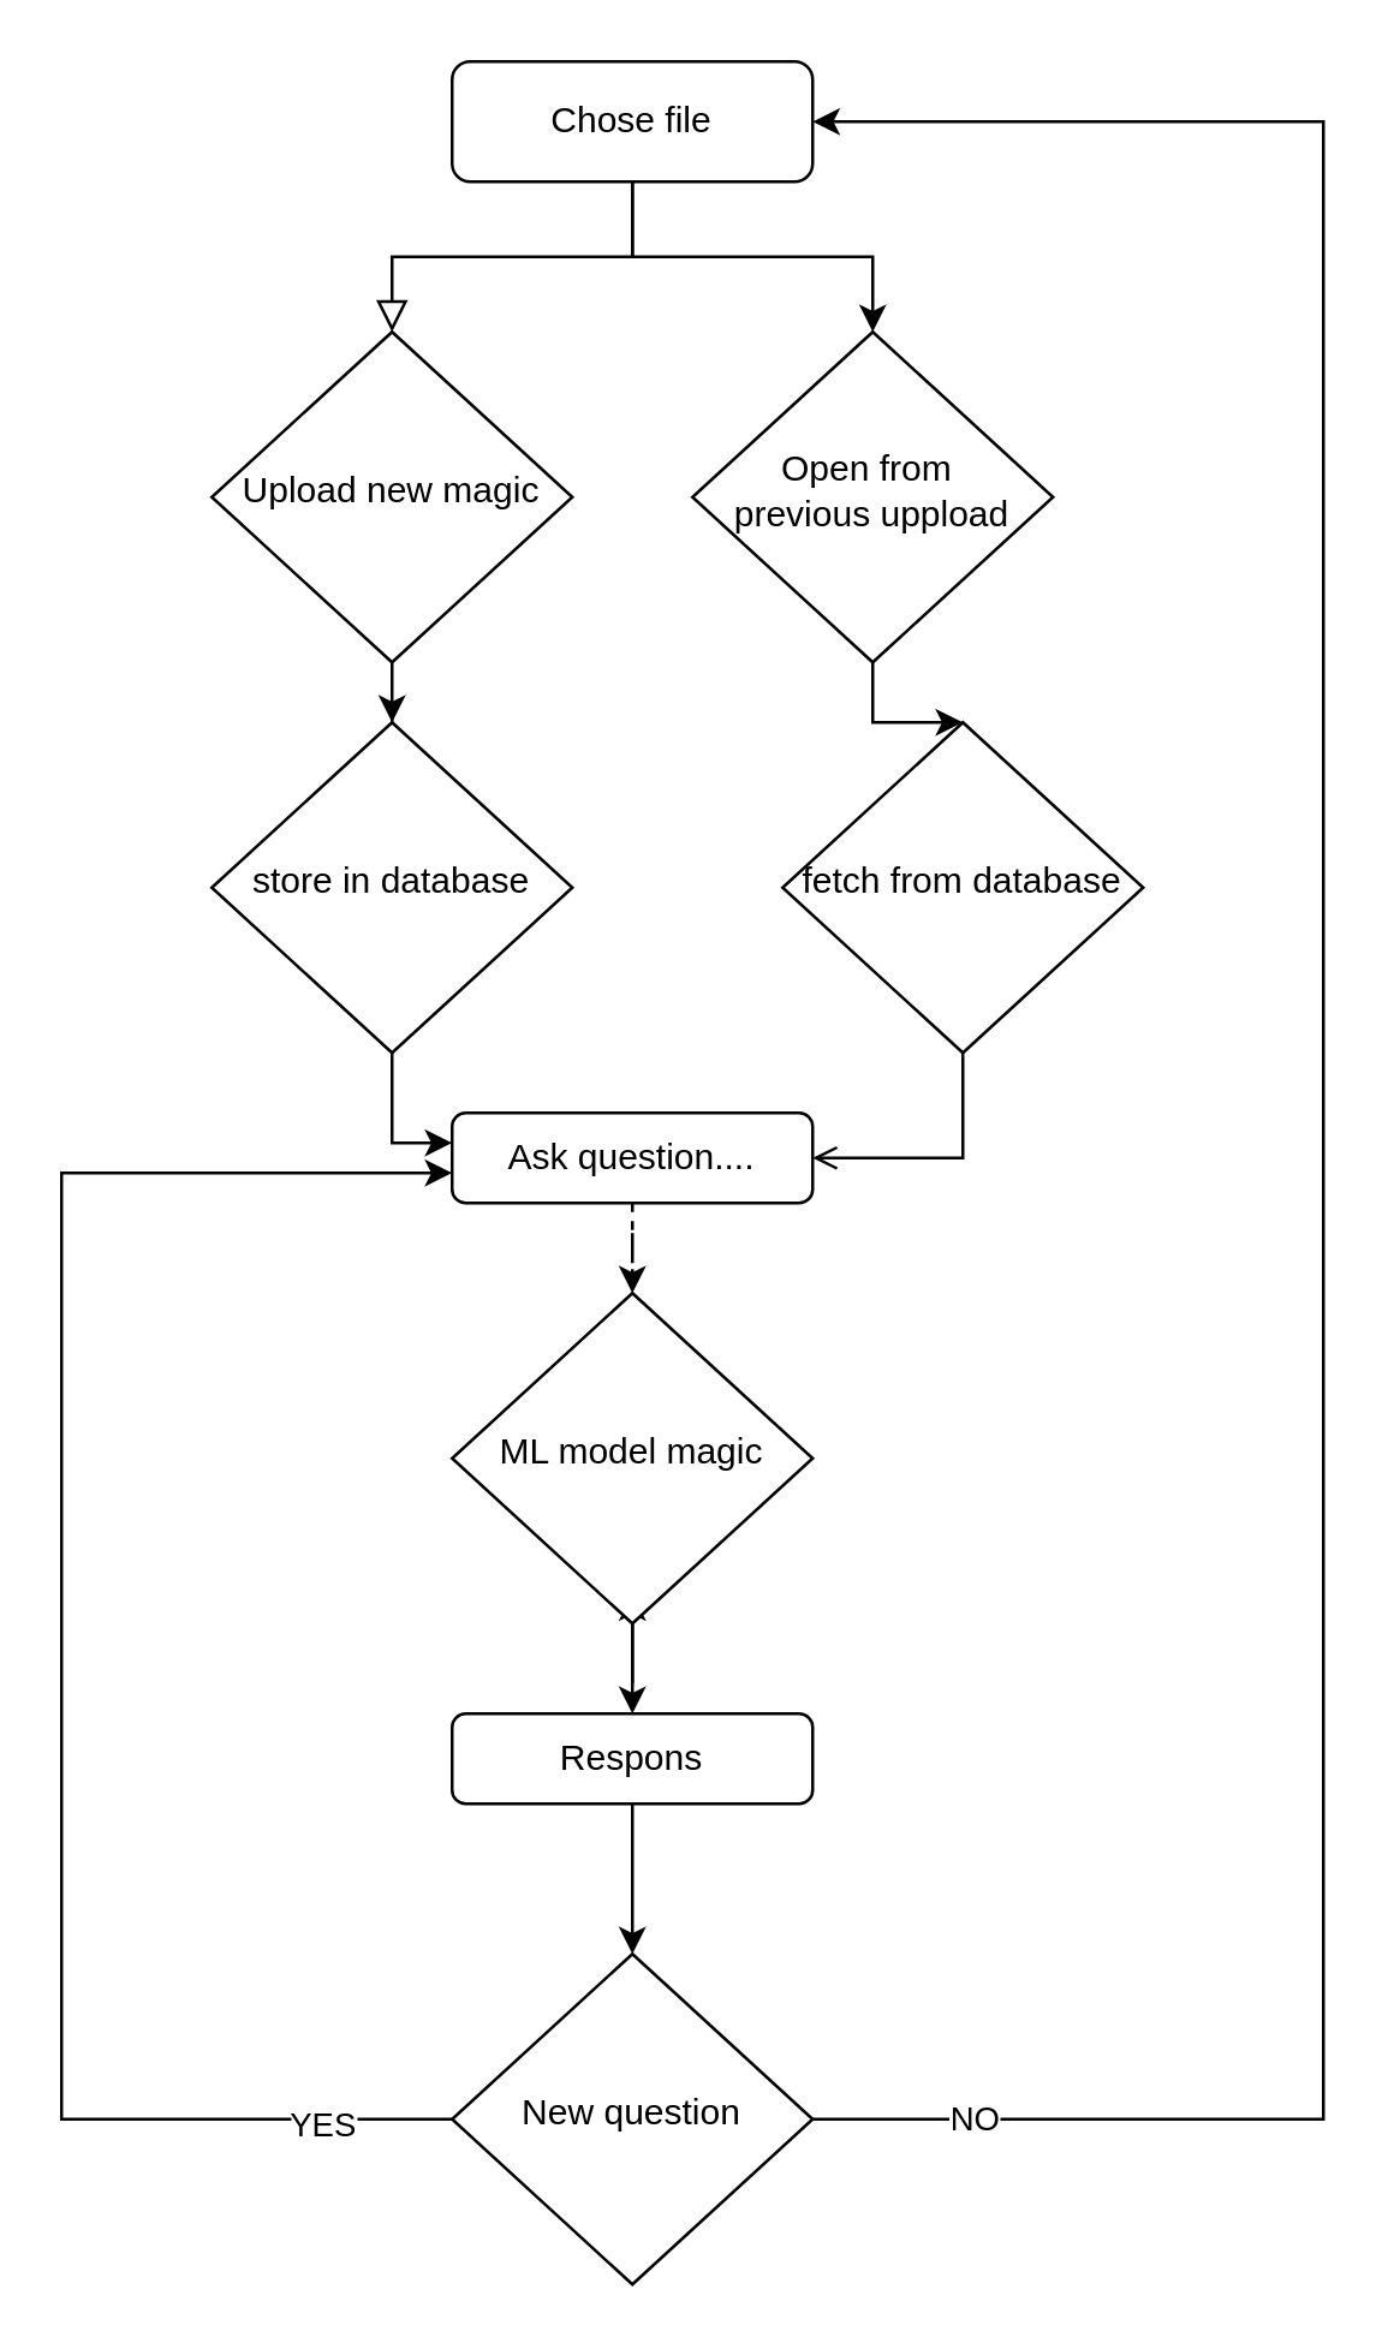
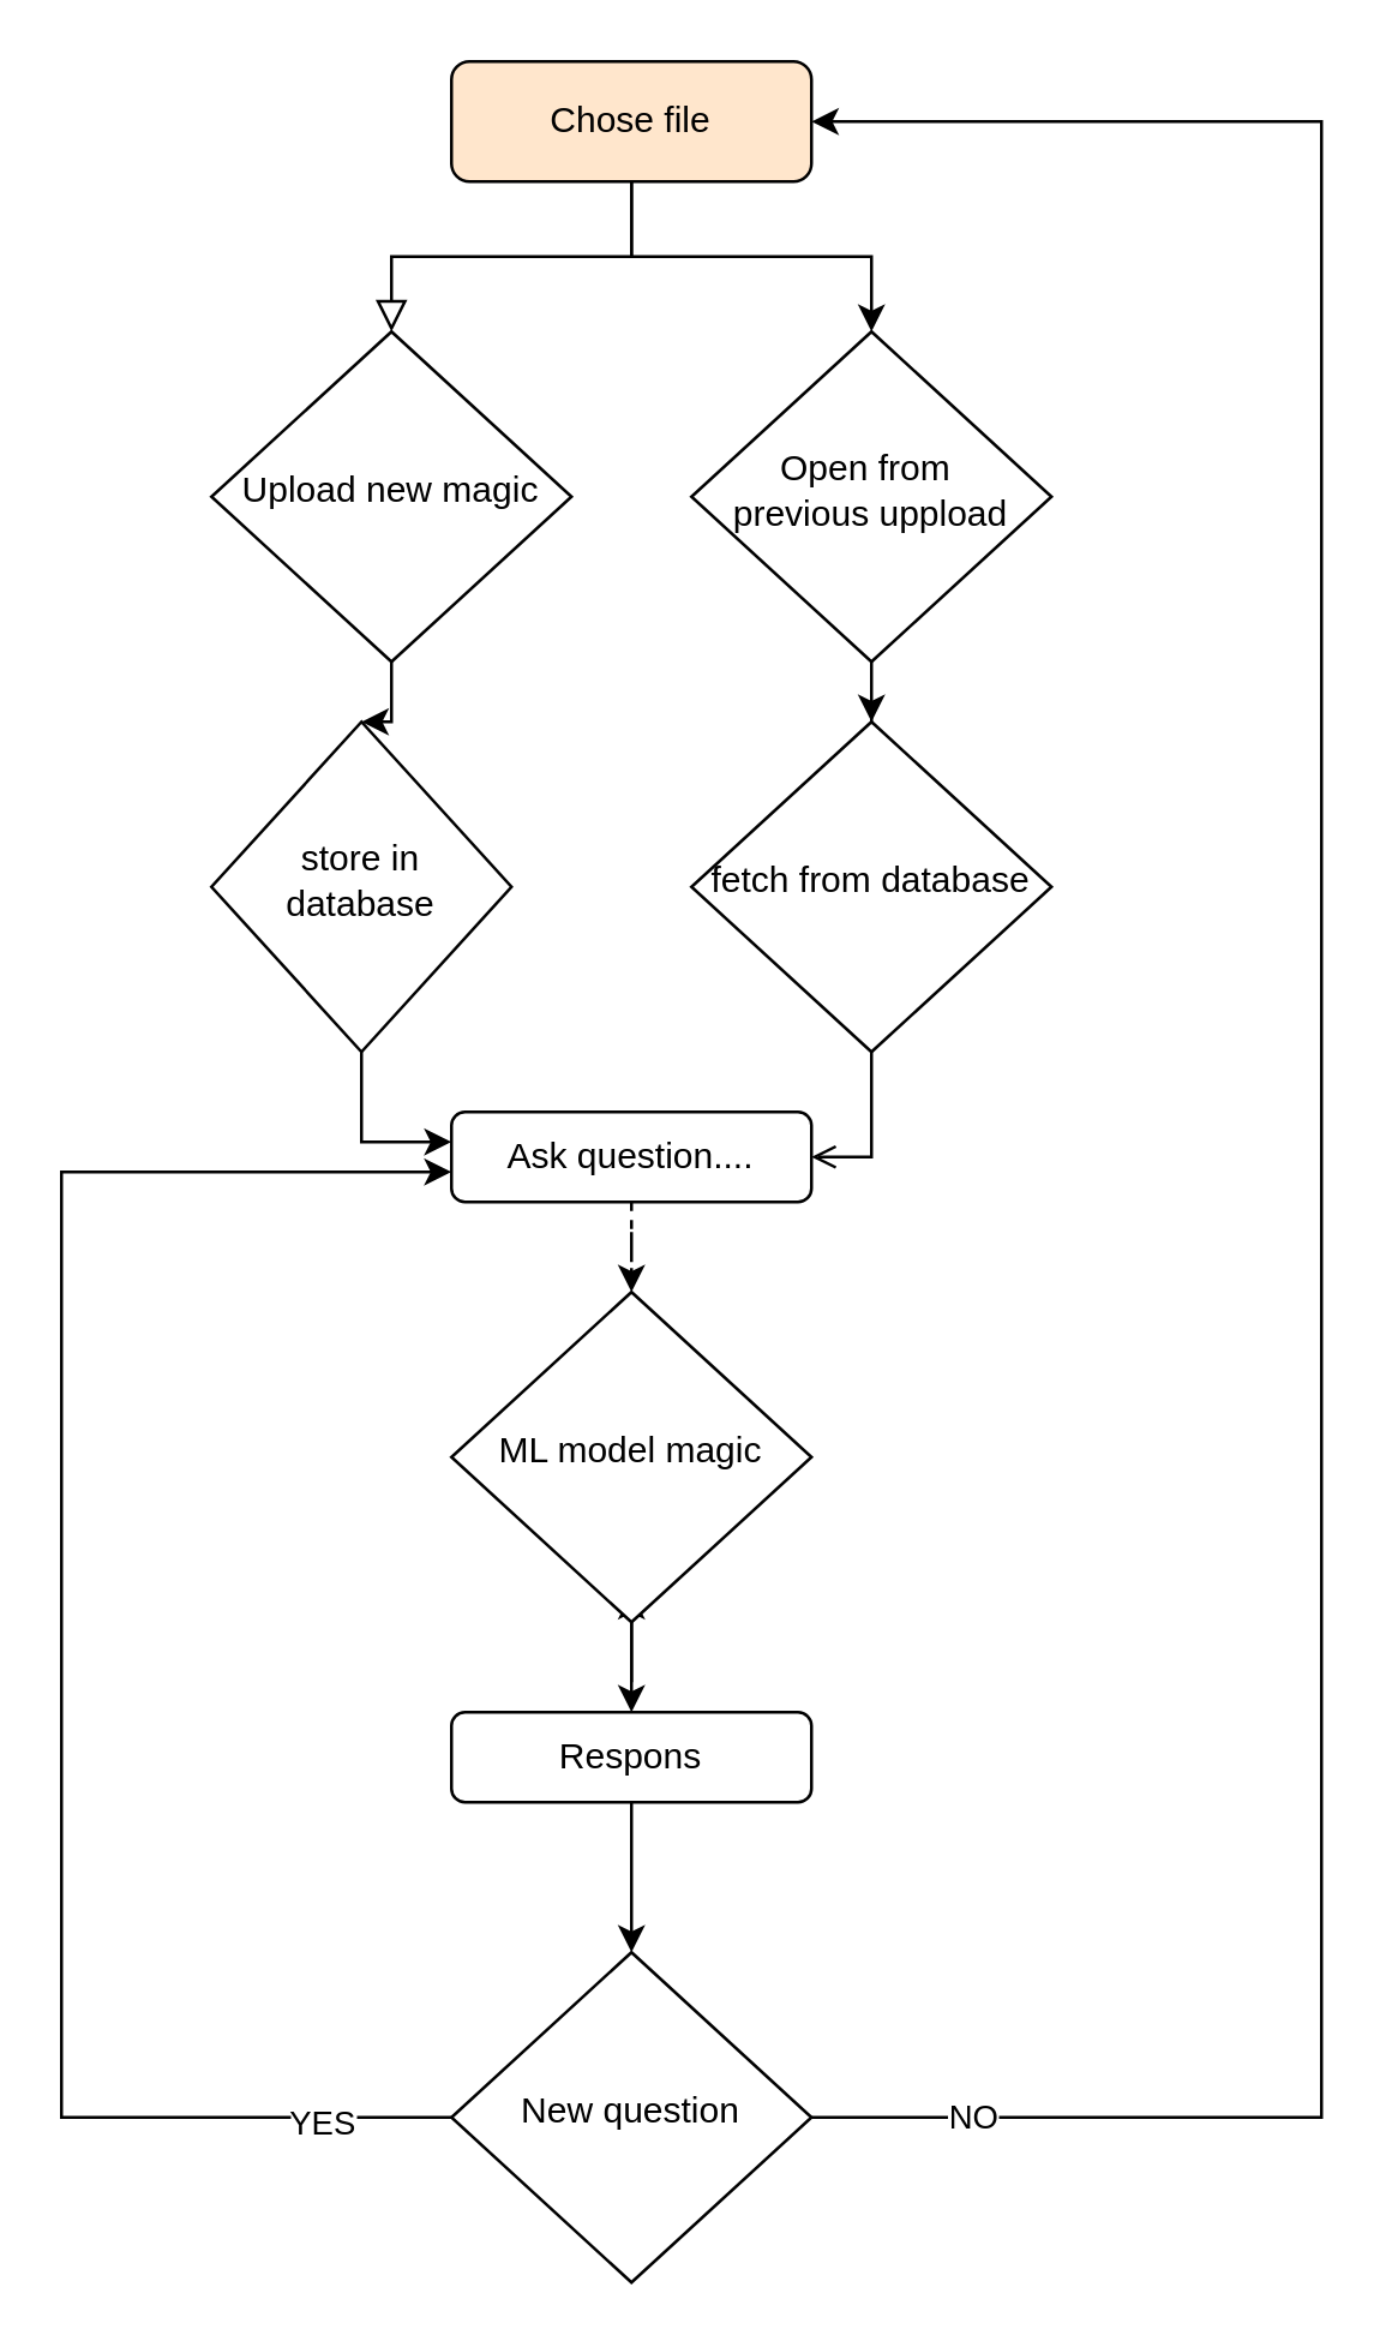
- <mxCell id="4" value="Chose file" style="rounded=1;whiteSpace=wrap;html=1;fontSize=12;glass=0;strokeWidth=1;shadow=0;" parent="1" vertex="1"><mxGeometry x="150" y="20" width="120" height="40" as="geometry" /></mxCell>
+ <mxCell id="4" value="Chose file" style="rounded=1;whiteSpace=wrap;html=1;fontSize=12;glass=0;strokeWidth=1;shadow=0;fillColor=#ffe6cc;" parent="1" vertex="1"><mxGeometry x="150" y="20" width="120" height="40" as="geometry" /></mxCell>
- <mxCell id="10" value="store in database" style="rhombus;whiteSpace=wrap;html=1;shadow=0;fontFamily=Helvetica;fontSize=12;align=center;strokeWidth=1;spacing=6;spacingTop=-4;" vertex="1" parent="1"><mxGeometry x="70" y="240" width="120" height="110" as="geometry" /></mxCell>
+ <mxCell id="10" value="store in database" style="rhombus;whiteSpace=wrap;html=1;shadow=0;fontFamily=Helvetica;fontSize=12;align=center;strokeWidth=1;spacing=6;spacingTop=-4;" vertex="1" parent="1"><mxGeometry x="70" y="240" width="100" height="110" as="geometry" /></mxCell>
- <mxCell id="12" value="fetch from database" style="rhombus;whiteSpace=wrap;html=1;shadow=0;fontFamily=Helvetica;fontSize=12;align=center;strokeWidth=1;spacing=6;spacingTop=-4;" vertex="1" parent="1"><mxGeometry x="260" y="240" width="120" height="110" as="geometry" /></mxCell>
+ <mxCell id="12" value="fetch from database" style="rhombus;whiteSpace=wrap;html=1;shadow=0;fontFamily=Helvetica;fontSize=12;align=center;strokeWidth=1;spacing=6;spacingTop=-4;" vertex="1" parent="1"><mxGeometry x="230" y="240" width="120" height="110" as="geometry" /></mxCell>
